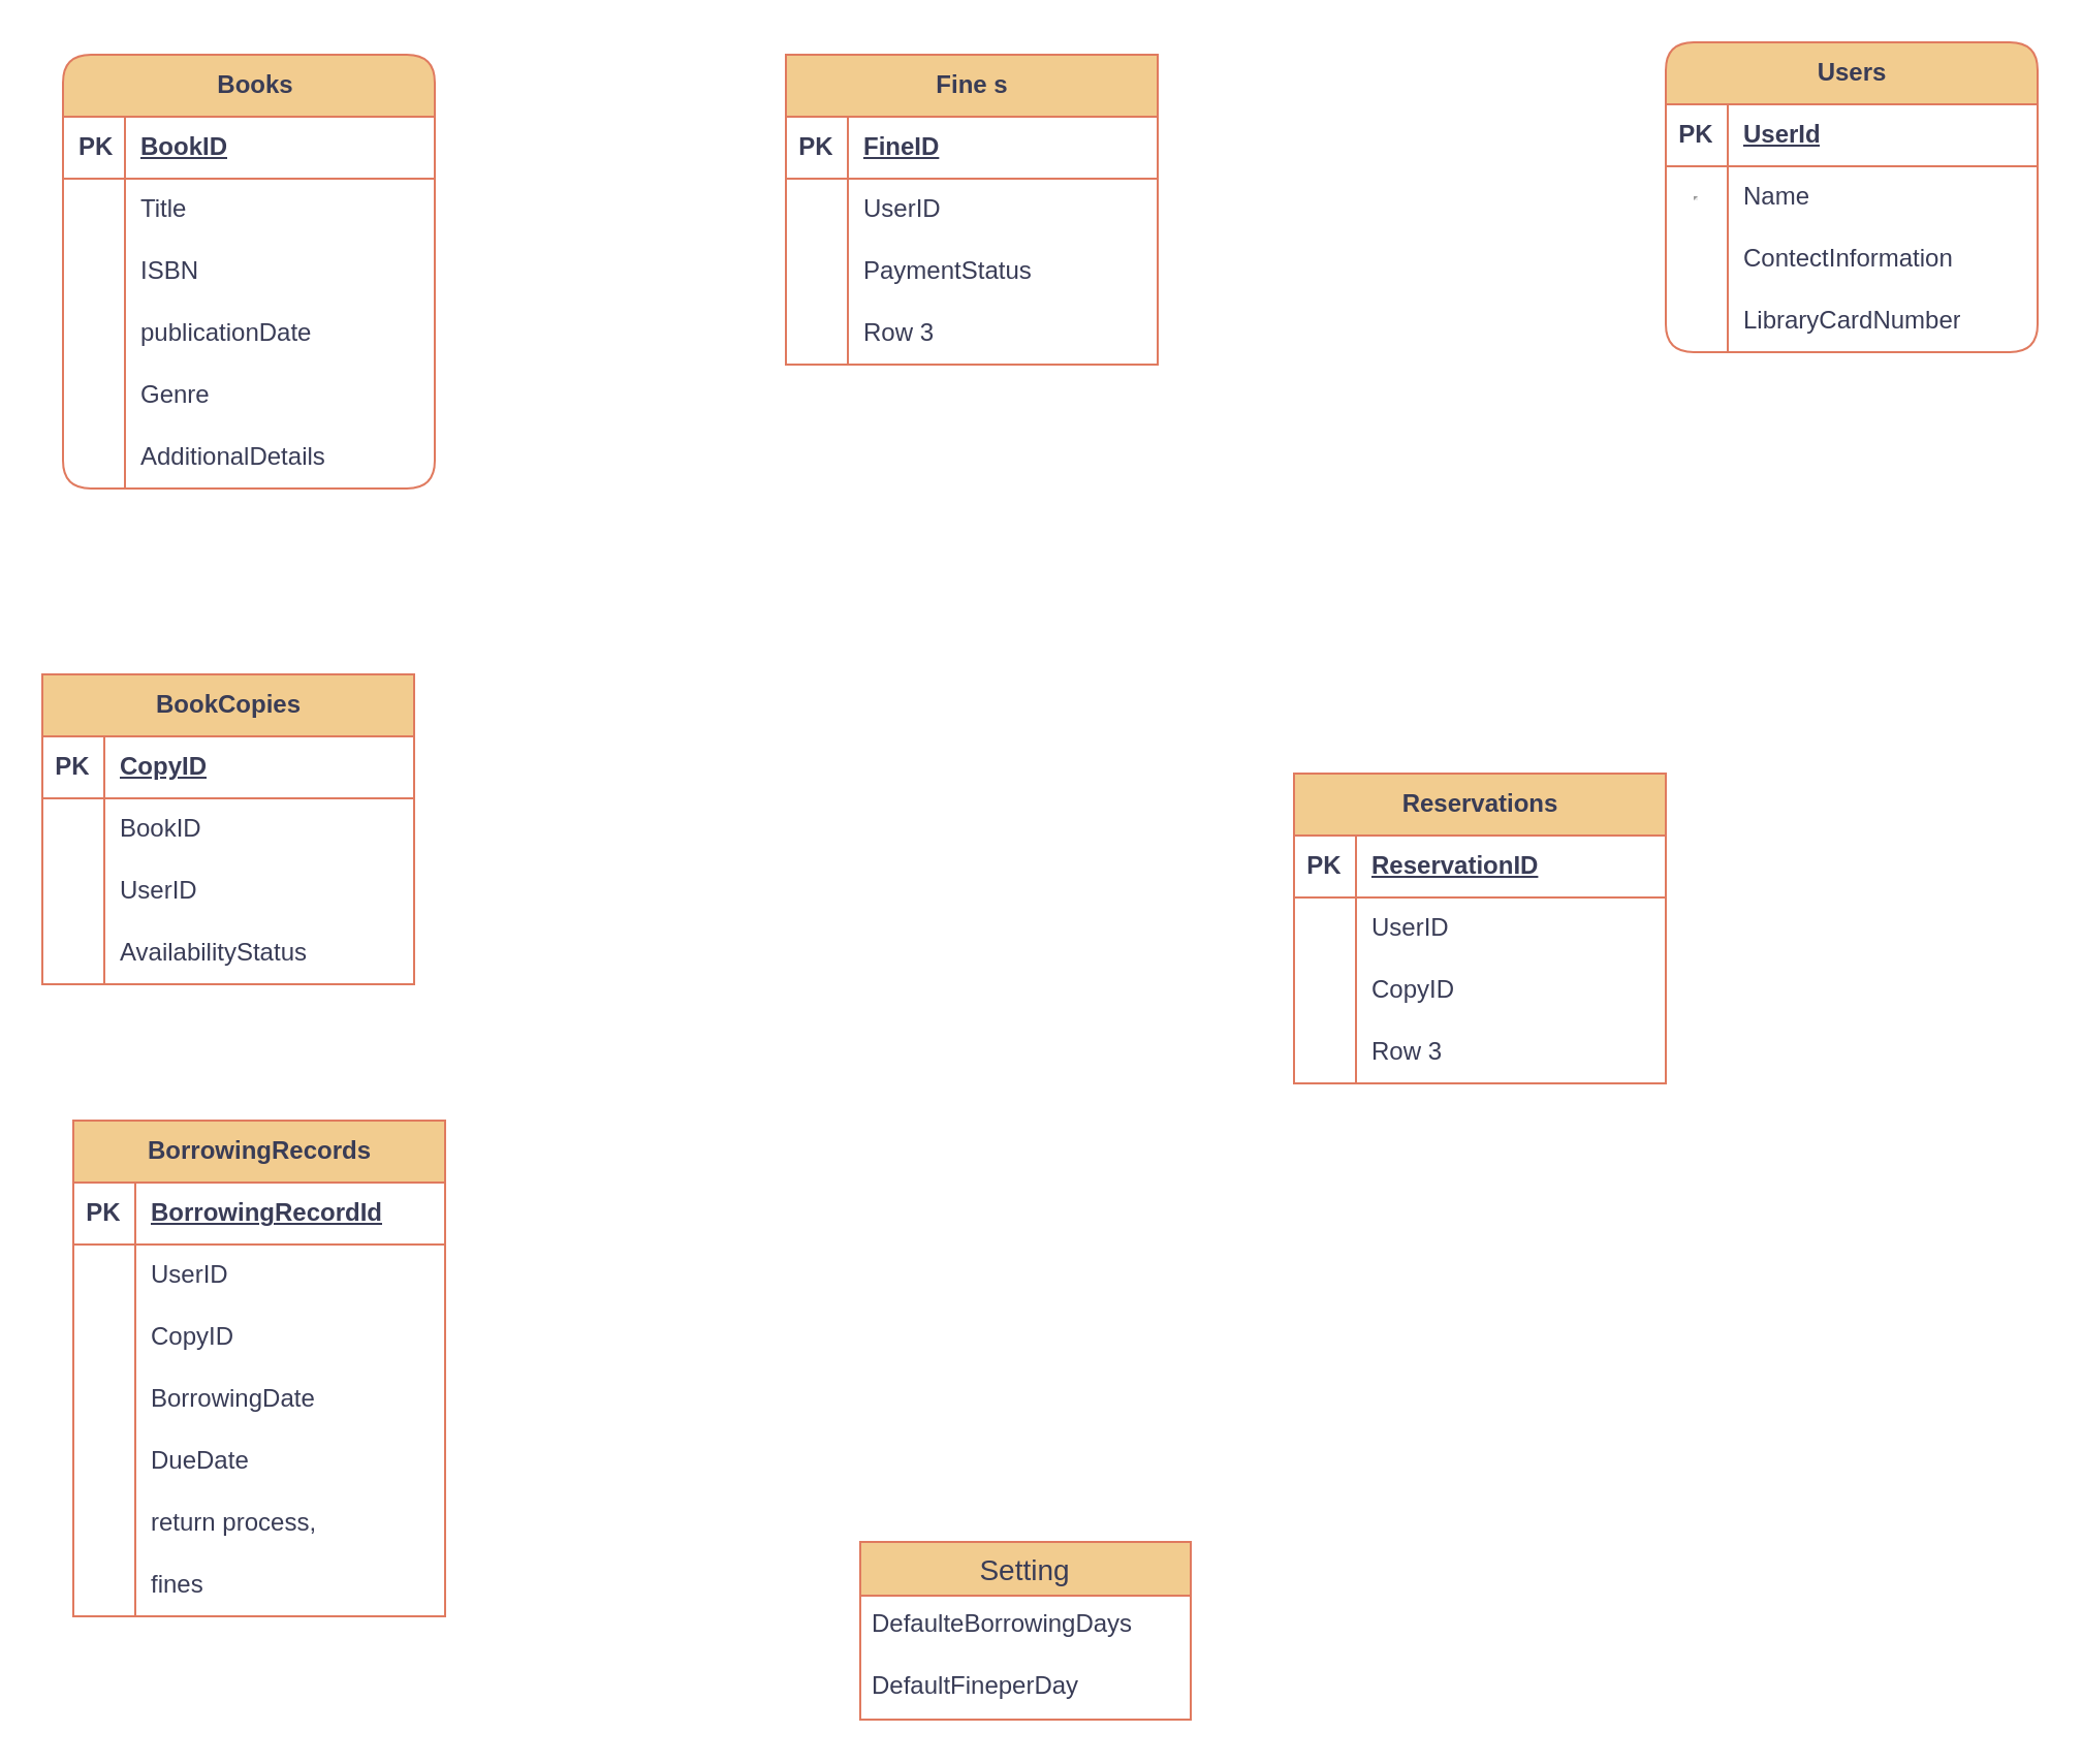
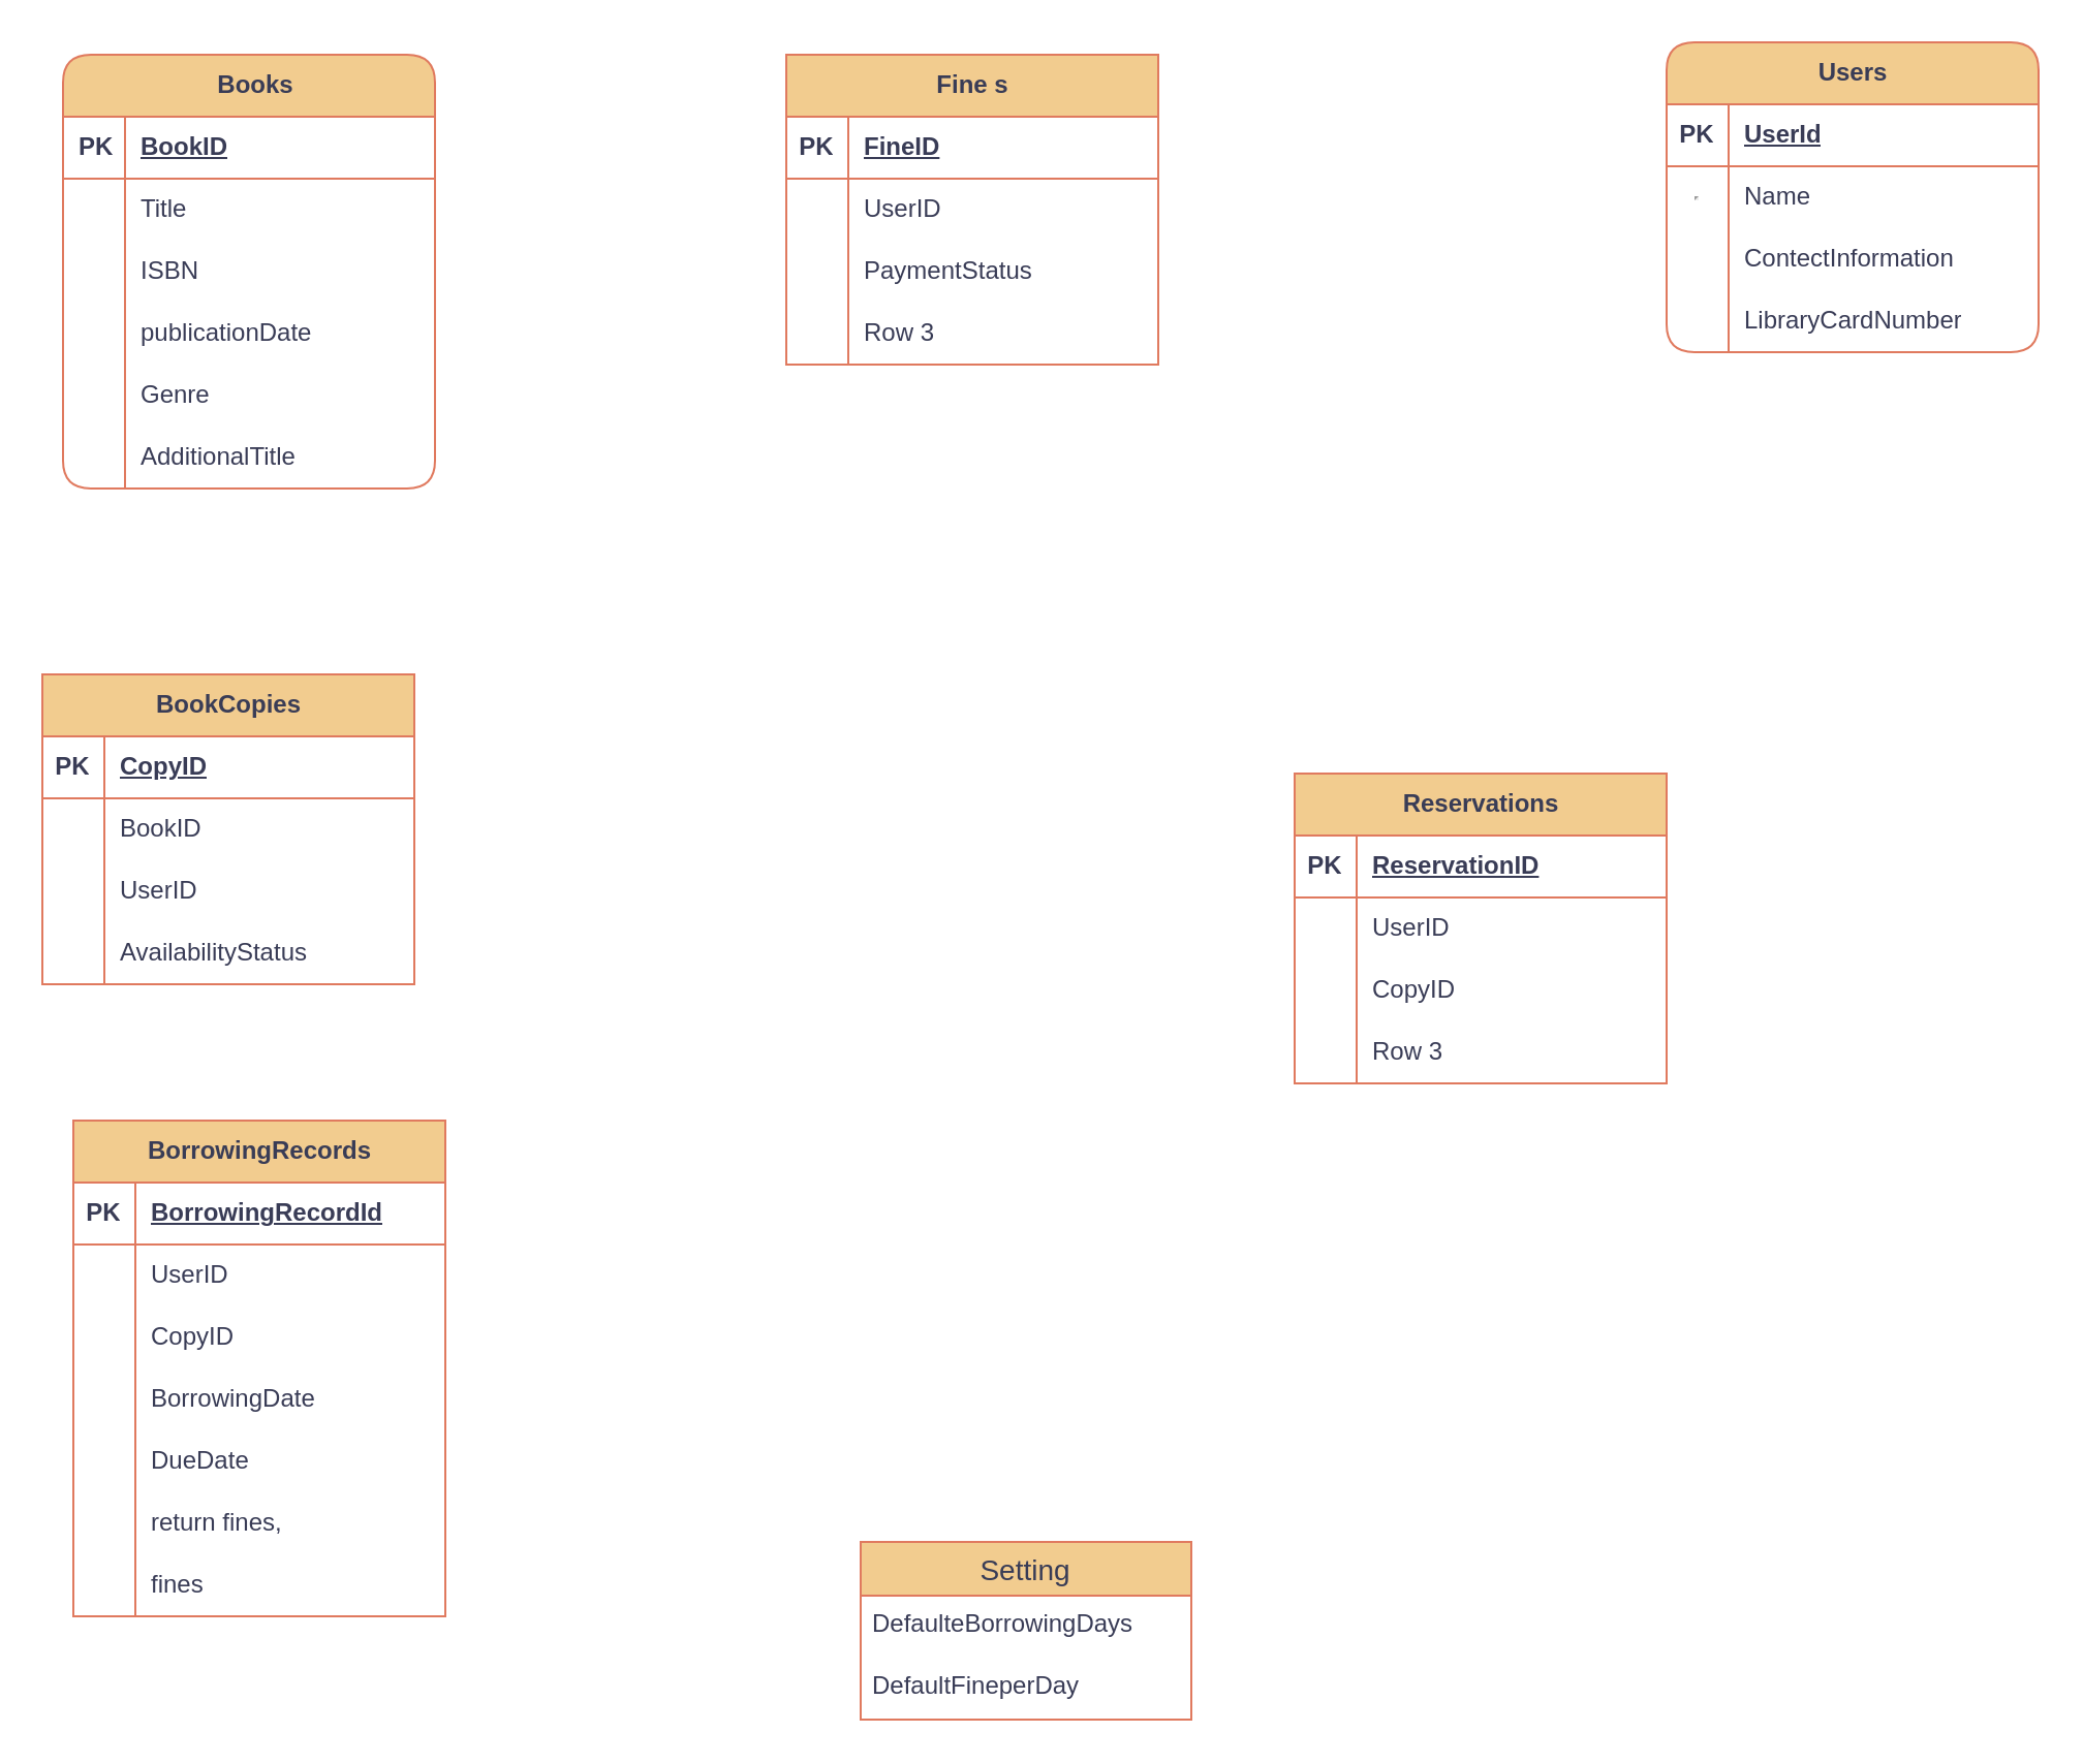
- <mxCell id="33" value="&lt;div&gt;Additional&lt;span style=&quot;background-color: initial;&quot;&gt;Details&lt;/span&gt;&lt;/div&gt;" style="shape=partialRectangle;connectable=0;fillColor=none;top=0;left=0;bottom=0;right=0;align=left;spacingLeft=6;overflow=hidden;whiteSpace=wrap;html=1;verticalAlign=middle;fontFamily=Helvetica;fontSize=12;labelBackgroundColor=none;strokeColor=#E07A5F;fontColor=#393C56;rounded=1;" vertex="1" parent="31"><mxGeometry x="30" width="150" height="30" as="geometry"><mxRectangle width="150" height="30" as="alternateBounds" /></mxGeometry></mxCell>
+ <mxCell id="33" value="&lt;div&gt;Additional&lt;span style=&quot;background-color: initial;&quot;&gt;Title&lt;/span&gt;&lt;/div&gt;" style="shape=partialRectangle;connectable=0;fillColor=none;top=0;left=0;bottom=0;right=0;align=left;spacingLeft=6;overflow=hidden;whiteSpace=wrap;html=1;verticalAlign=middle;fontFamily=Helvetica;fontSize=12;labelBackgroundColor=none;strokeColor=#E07A5F;fontColor=#393C56;rounded=1;" vertex="1" parent="31"><mxGeometry x="30" width="150" height="30" as="geometry"><mxRectangle width="150" height="30" as="alternateBounds" /></mxGeometry></mxCell>
- <mxCell id="65" value="return process," style="shape=partialRectangle;connectable=0;fillColor=none;top=0;left=0;bottom=0;right=0;align=left;spacingLeft=6;overflow=hidden;whiteSpace=wrap;html=1;strokeColor=#E07A5F;fontColor=#393C56;" vertex="1" parent="63"><mxGeometry x="30" width="150" height="30" as="geometry"><mxRectangle width="150" height="30" as="alternateBounds" /></mxGeometry></mxCell>
+ <mxCell id="65" value="return fines," style="shape=partialRectangle;connectable=0;fillColor=none;top=0;left=0;bottom=0;right=0;align=left;spacingLeft=6;overflow=hidden;whiteSpace=wrap;html=1;strokeColor=#E07A5F;fontColor=#393C56;" vertex="1" parent="63"><mxGeometry x="30" width="150" height="30" as="geometry"><mxRectangle width="150" height="30" as="alternateBounds" /></mxGeometry></mxCell>
